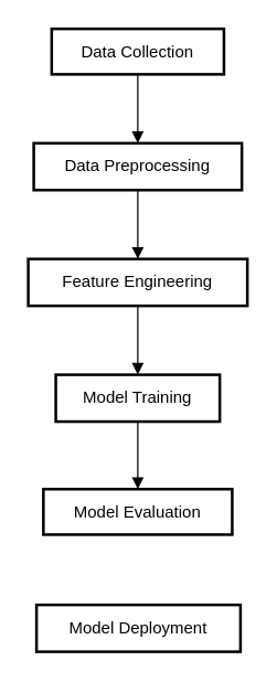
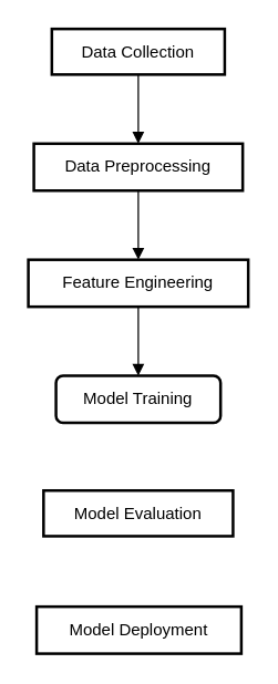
- <mxCell id="5" value="Model Training" style="whiteSpace=wrap;strokeWidth=2;" vertex="1" parent="1"><mxGeometry x="40" y="271" width="119" height="34" as="geometry" /></mxCell>
+ <mxCell id="5" value="Model Training" style="whiteSpace=wrap;strokeWidth=2;rounded=1;" vertex="1" parent="1"><mxGeometry x="40" y="271" width="119" height="34" as="geometry" /></mxCell>
- <mxCell id="11" value="" style="curved=1;startArrow=none;endArrow=block;exitX=0.5;exitY=0.974;entryX=0.5;entryY=0.003;" edge="1" parent="1" source="5" target="6"><mxGeometry relative="1" as="geometry"><Array as="points" /></mxGeometry></mxCell>
